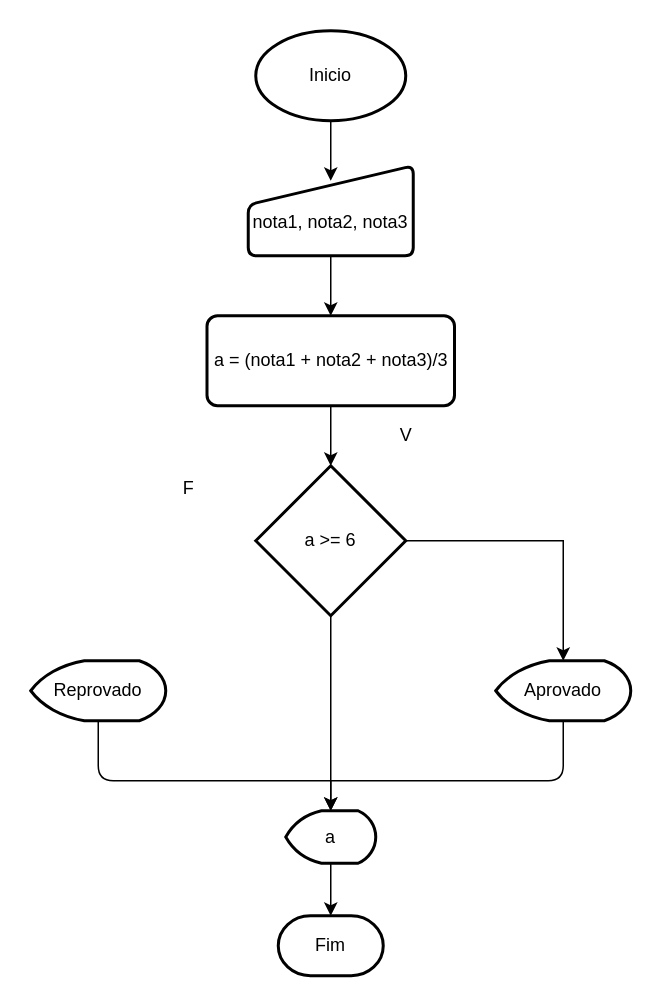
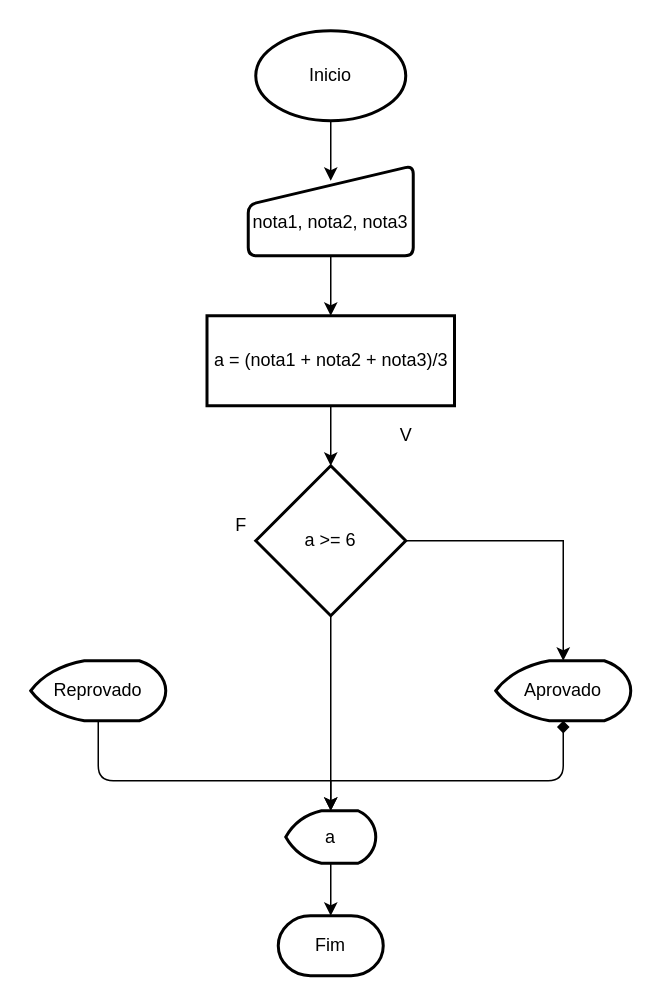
- <mxCell id="7" value="a = (nota1 + nota2 + nota3)/3" style="rounded=1;whiteSpace=wrap;html=1;absoluteArcSize=1;arcSize=14;strokeWidth=2;" vertex="1" parent="1"><mxGeometry x="137.5" y="210" width="165" height="60" as="geometry" /></mxCell>
+ <mxCell id="7" value="a = (nota1 + nota2 + nota3)/3" style="whiteSpace=wrap;html=1;absoluteArcSize=1;arcSize=14;strokeWidth=2;rounded=0;" vertex="1" parent="1"><mxGeometry x="137.5" y="210" width="165" height="60" as="geometry" /></mxCell>
- <mxCell id="14" value="F" style="text;html=1;align=center;verticalAlign=middle;resizable=0;points=[];autosize=1;" vertex="1" parent="1"><mxGeometry x="115" y="315" width="20" height="20" as="geometry" /></mxCell>
+ <mxCell id="14" value="F" style="text;html=1;align=center;verticalAlign=middle;resizable=0;points=[];autosize=1;" vertex="1" parent="1"><mxGeometry x="150" y="340" width="20" height="20" as="geometry" /></mxCell>
- <mxCell id="17" value="" style="endArrow=none;html=1;exitX=0.5;exitY=1;exitDx=0;exitDy=0;exitPerimeter=0;entryX=0.5;entryY=1;entryDx=0;entryDy=0;entryPerimeter=0;" edge="1" parent="1" source="11" target="12"><mxGeometry width="50" height="50" relative="1" as="geometry"><mxPoint x="230" y="570" as="sourcePoint" /><mxPoint x="280" y="520" as="targetPoint" /><Array as="points"><mxPoint x="65" y="520" /><mxPoint x="375" y="520" /></Array></mxGeometry></mxCell>
+ <mxCell id="17" value="" style="endArrow=diamond;html=1;exitX=0.5;exitY=1;exitDx=0;exitDy=0;exitPerimeter=0;entryX=0.5;entryY=1;entryDx=0;entryDy=0;entryPerimeter=0;" edge="1" parent="1" source="11" target="12"><mxGeometry width="50" height="50" relative="1" as="geometry"><mxPoint x="230" y="570" as="sourcePoint" /><mxPoint x="280" y="520" as="targetPoint" /><Array as="points"><mxPoint x="65" y="520" /><mxPoint x="375" y="520" /></Array></mxGeometry></mxCell>
